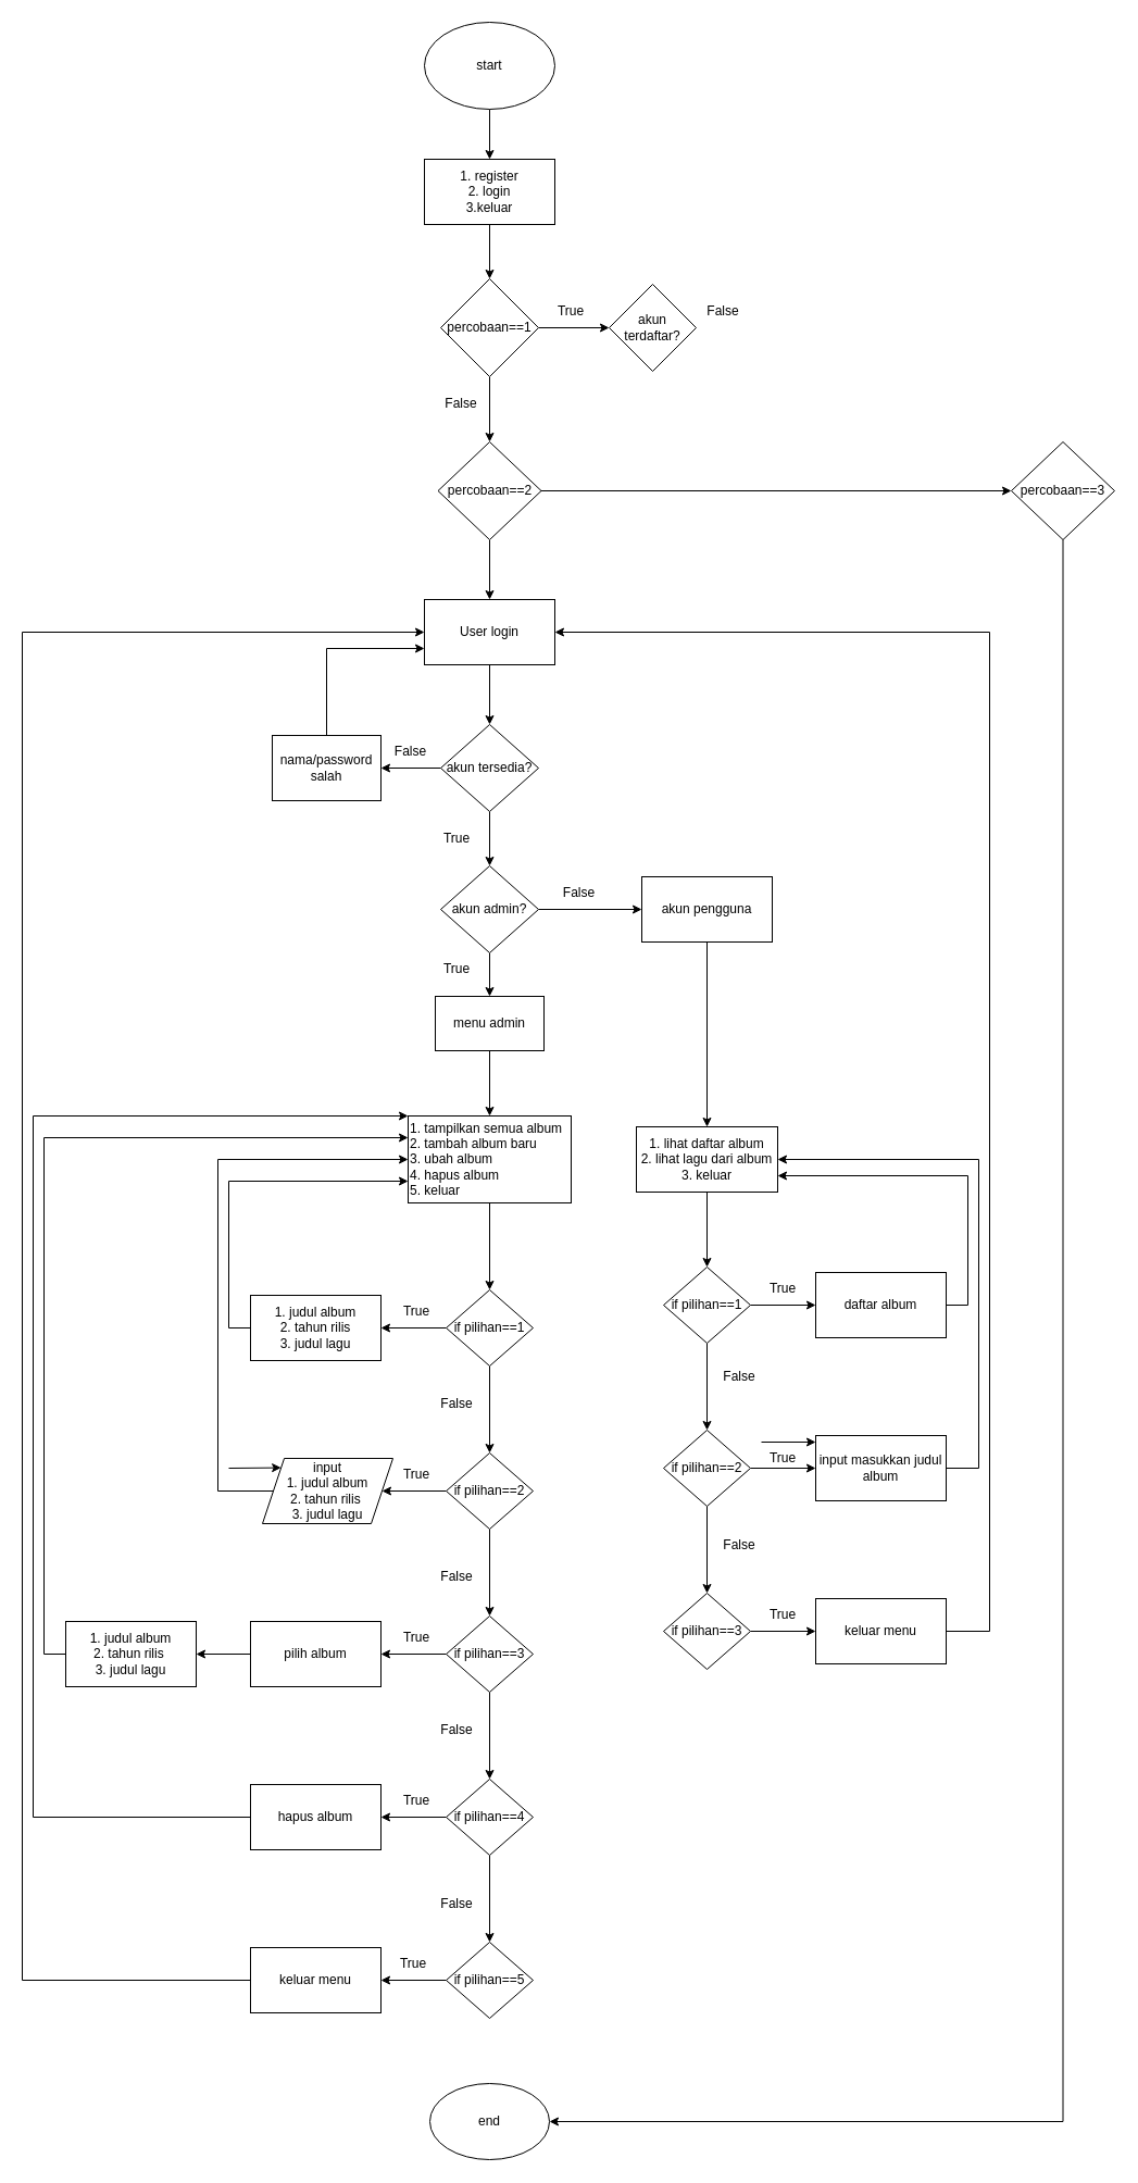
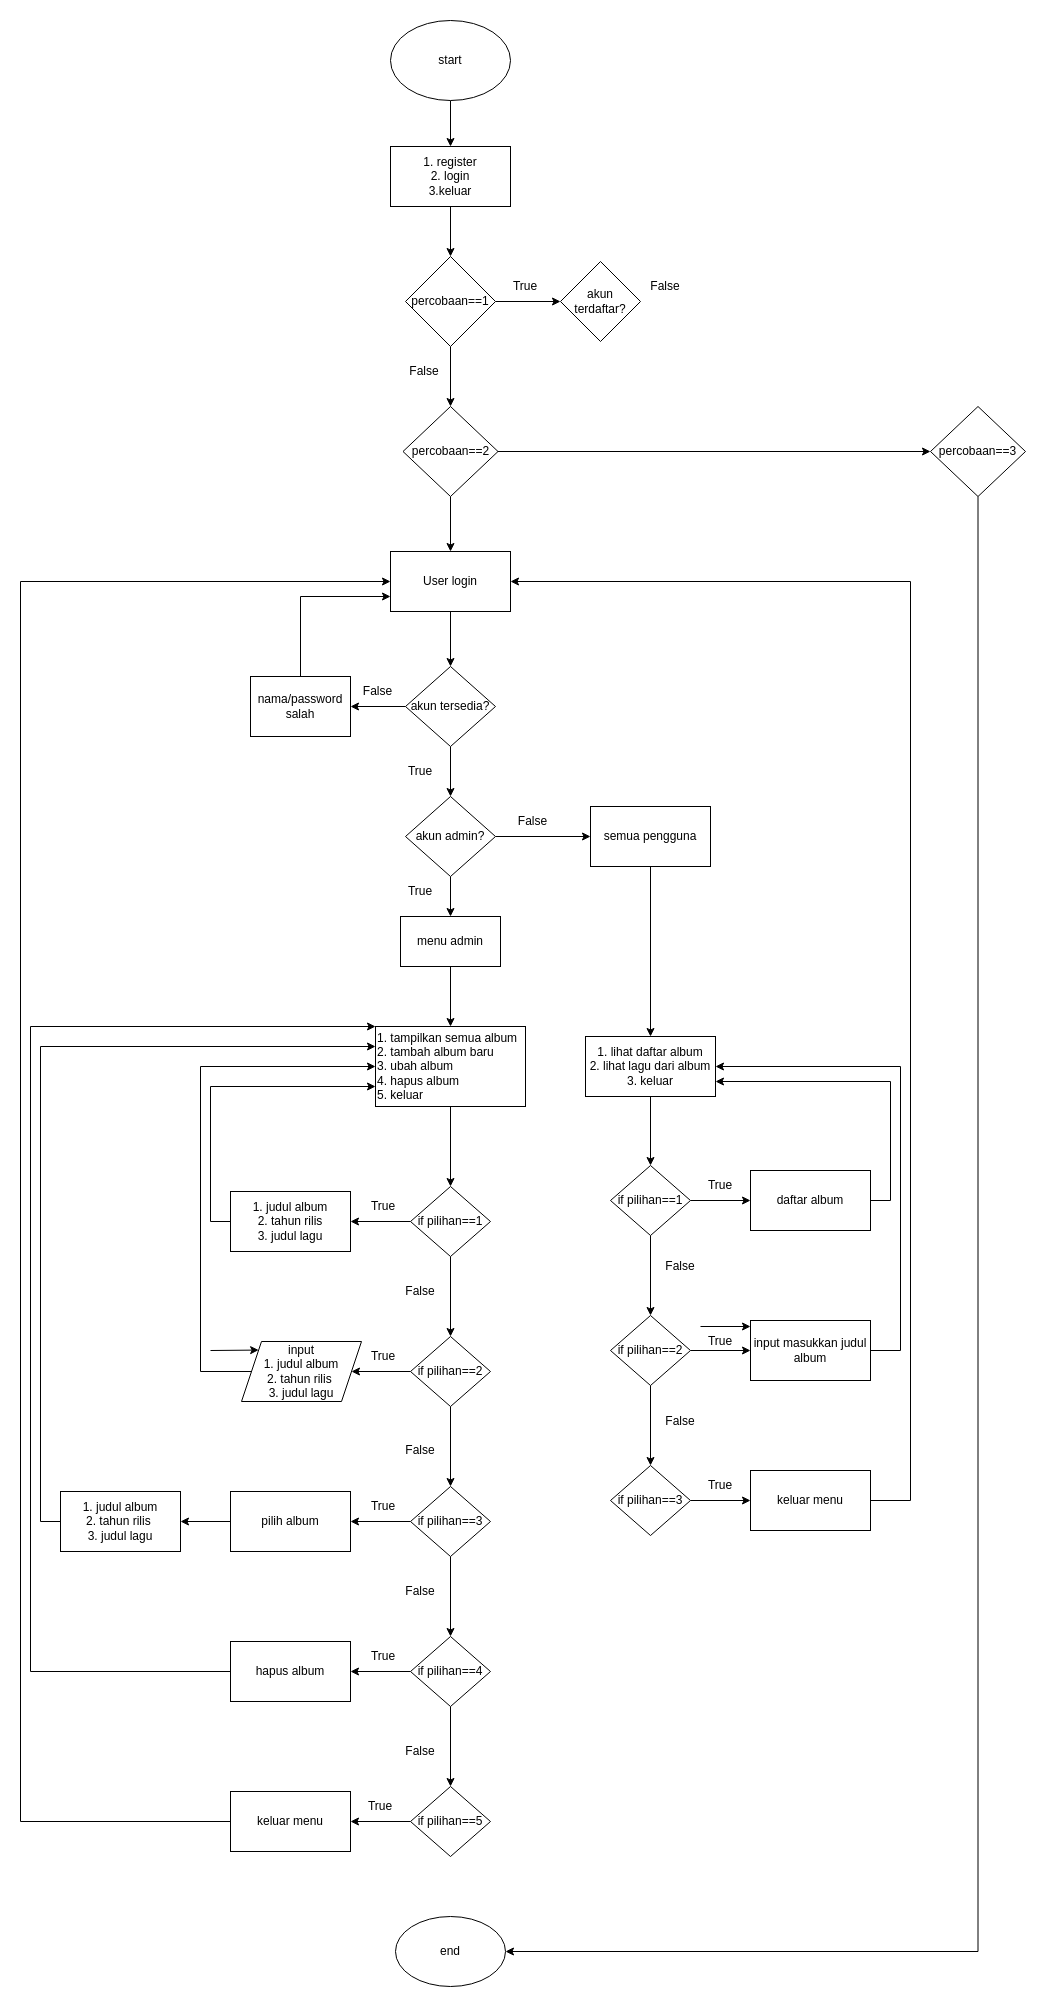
- <mxCell id="66" value="akun pengguna" style="whiteSpace=wrap;html=1;" vertex="1" parent="1"><mxGeometry x="590" y="806" width="120" height="60" as="geometry" /></mxCell>
+ <mxCell id="66" value="semua pengguna" style="whiteSpace=wrap;html=1;" vertex="1" parent="1"><mxGeometry x="590" y="806" width="120" height="60" as="geometry" /></mxCell>
